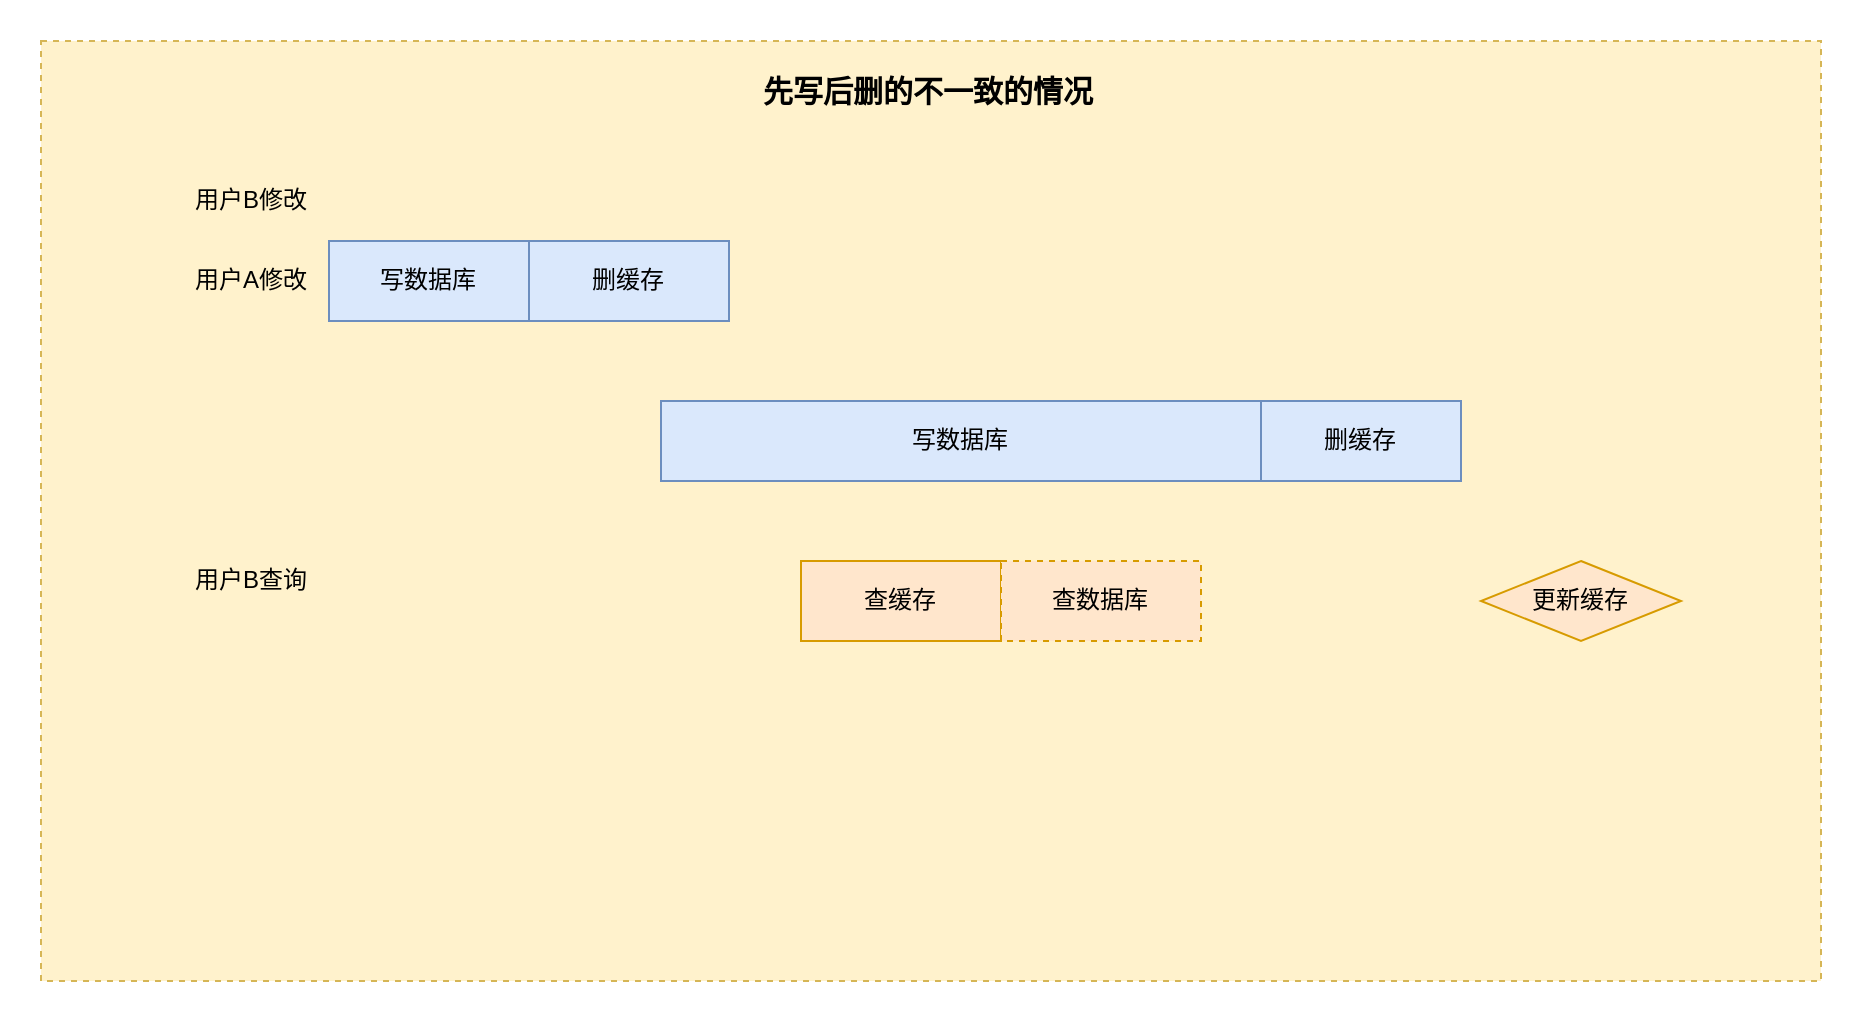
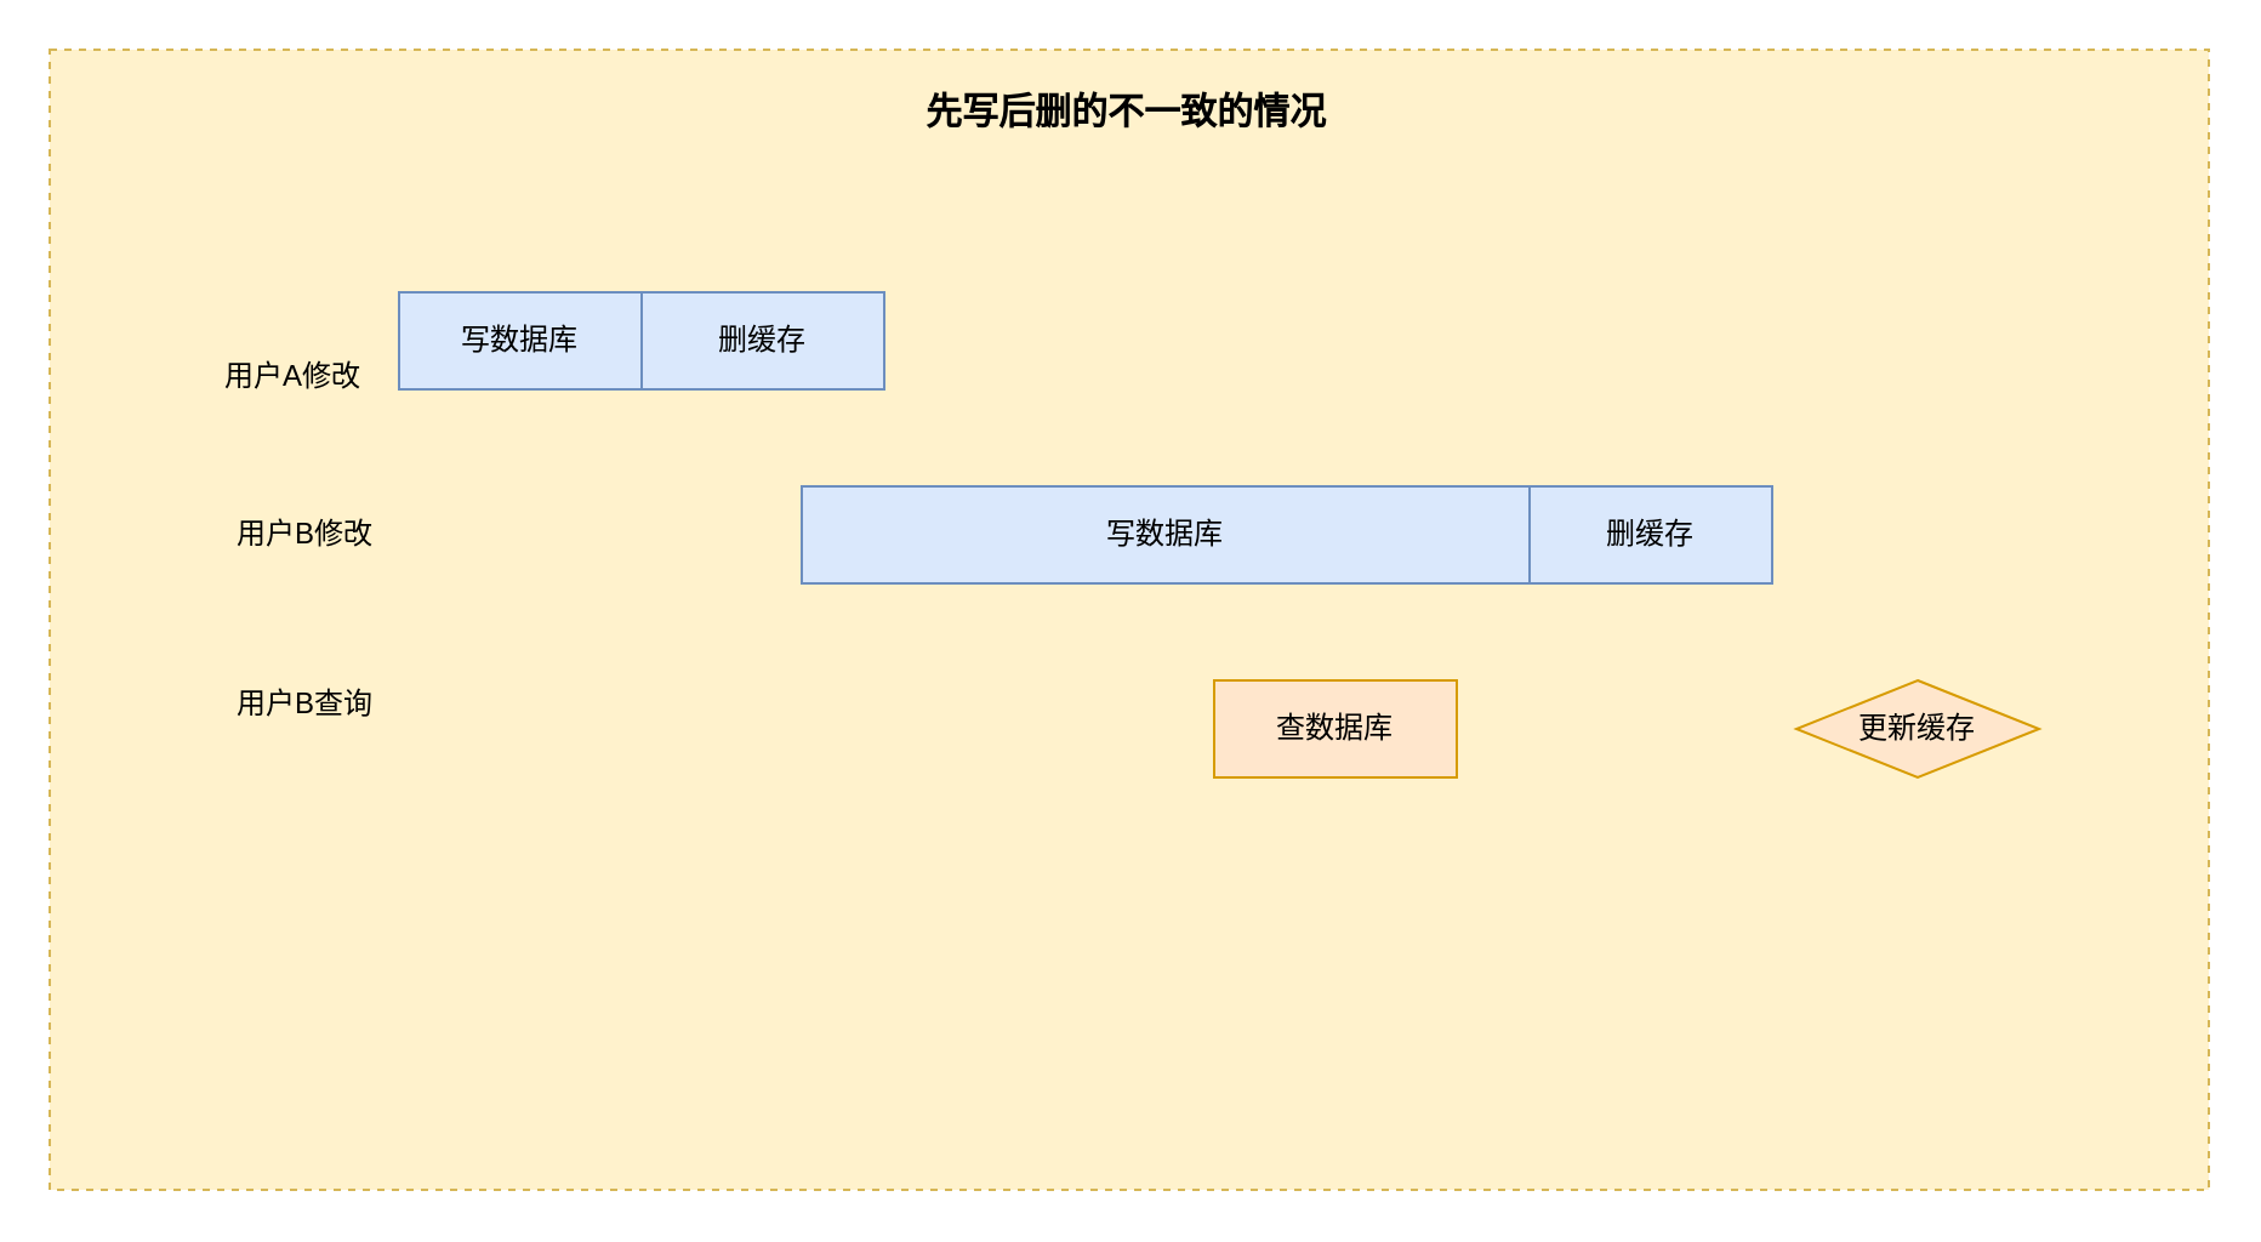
- <mxCell id="11" value="用户B修改" style="text;html=1;align=center;verticalAlign=middle;resizable=0;points=[];autosize=1;strokeColor=none;fillColor=none;" vertex="1" parent="1"><mxGeometry x="90" y="90" width="70" height="20" as="geometry" /></mxCell>
+ <mxCell id="11" value="用户B修改" style="text;html=1;align=center;verticalAlign=middle;resizable=0;points=[];autosize=1;strokeColor=none;fillColor=none;" vertex="1" parent="1"><mxGeometry x="90" y="210" width="70" height="20" as="geometry" /></mxCell>
- <mxCell id="10" value="用户A修改" style="text;html=1;align=center;verticalAlign=middle;resizable=0;points=[];autosize=1;strokeColor=none;fillColor=none;" vertex="1" parent="1"><mxGeometry x="90" y="130" width="70" height="20" as="geometry" /></mxCell>
+ <mxCell id="10" value="用户A修改" style="text;html=1;align=center;verticalAlign=middle;resizable=0;points=[];autosize=1;strokeColor=none;fillColor=none;" vertex="1" parent="1"><mxGeometry x="85" y="145" width="70" height="20" as="geometry" /></mxCell>
- <mxCell id="7" value="查缓存" style="rounded=0;whiteSpace=wrap;html=1;fillColor=#ffe6cc;strokeColor=#d79b00;" vertex="1" parent="1"><mxGeometry x="400" y="280" width="100" height="40" as="geometry" /></mxCell>
- <mxCell id="8" value="查数据库" style="rounded=0;whiteSpace=wrap;html=1;fillColor=#ffe6cc;strokeColor=#d79b00;dashed=1;" vertex="1" parent="1"><mxGeometry x="500" y="280" width="100" height="40" as="geometry" /></mxCell>
+ <mxCell id="8" value="查数据库" style="rounded=0;whiteSpace=wrap;html=1;fillColor=#ffe6cc;strokeColor=#d79b00;" vertex="1" parent="1"><mxGeometry x="500" y="280" width="100" height="40" as="geometry" /></mxCell>
